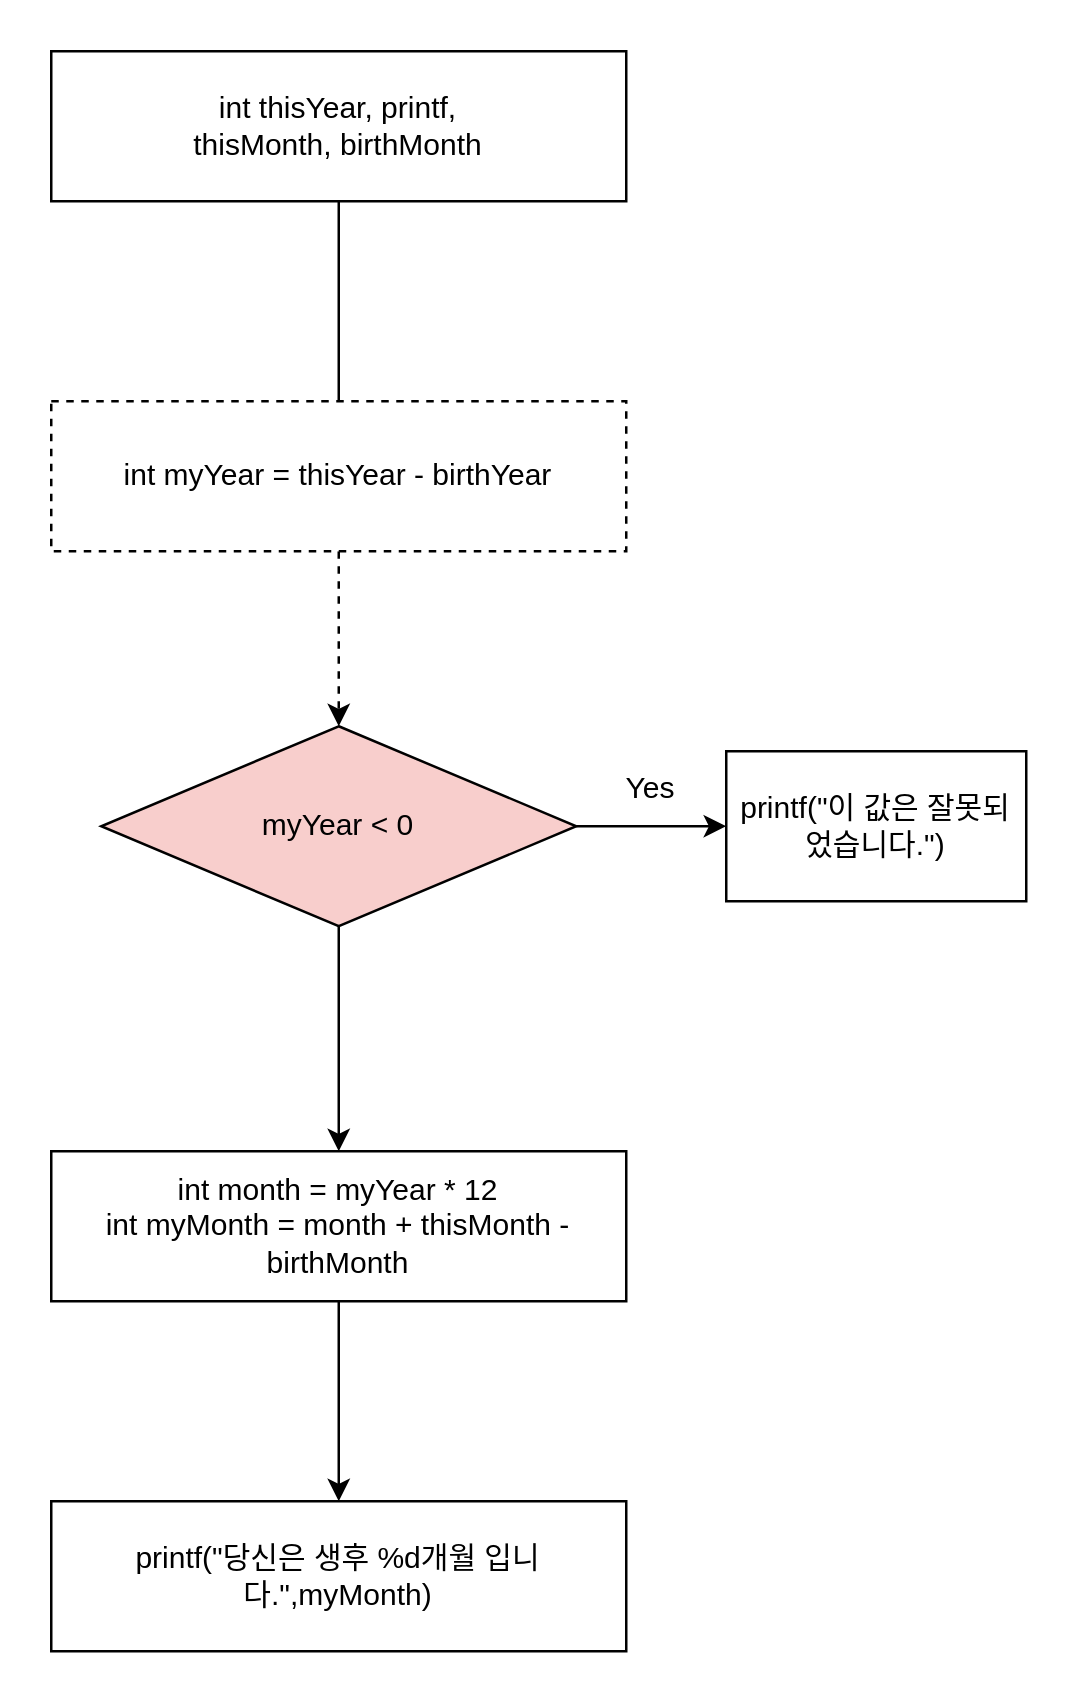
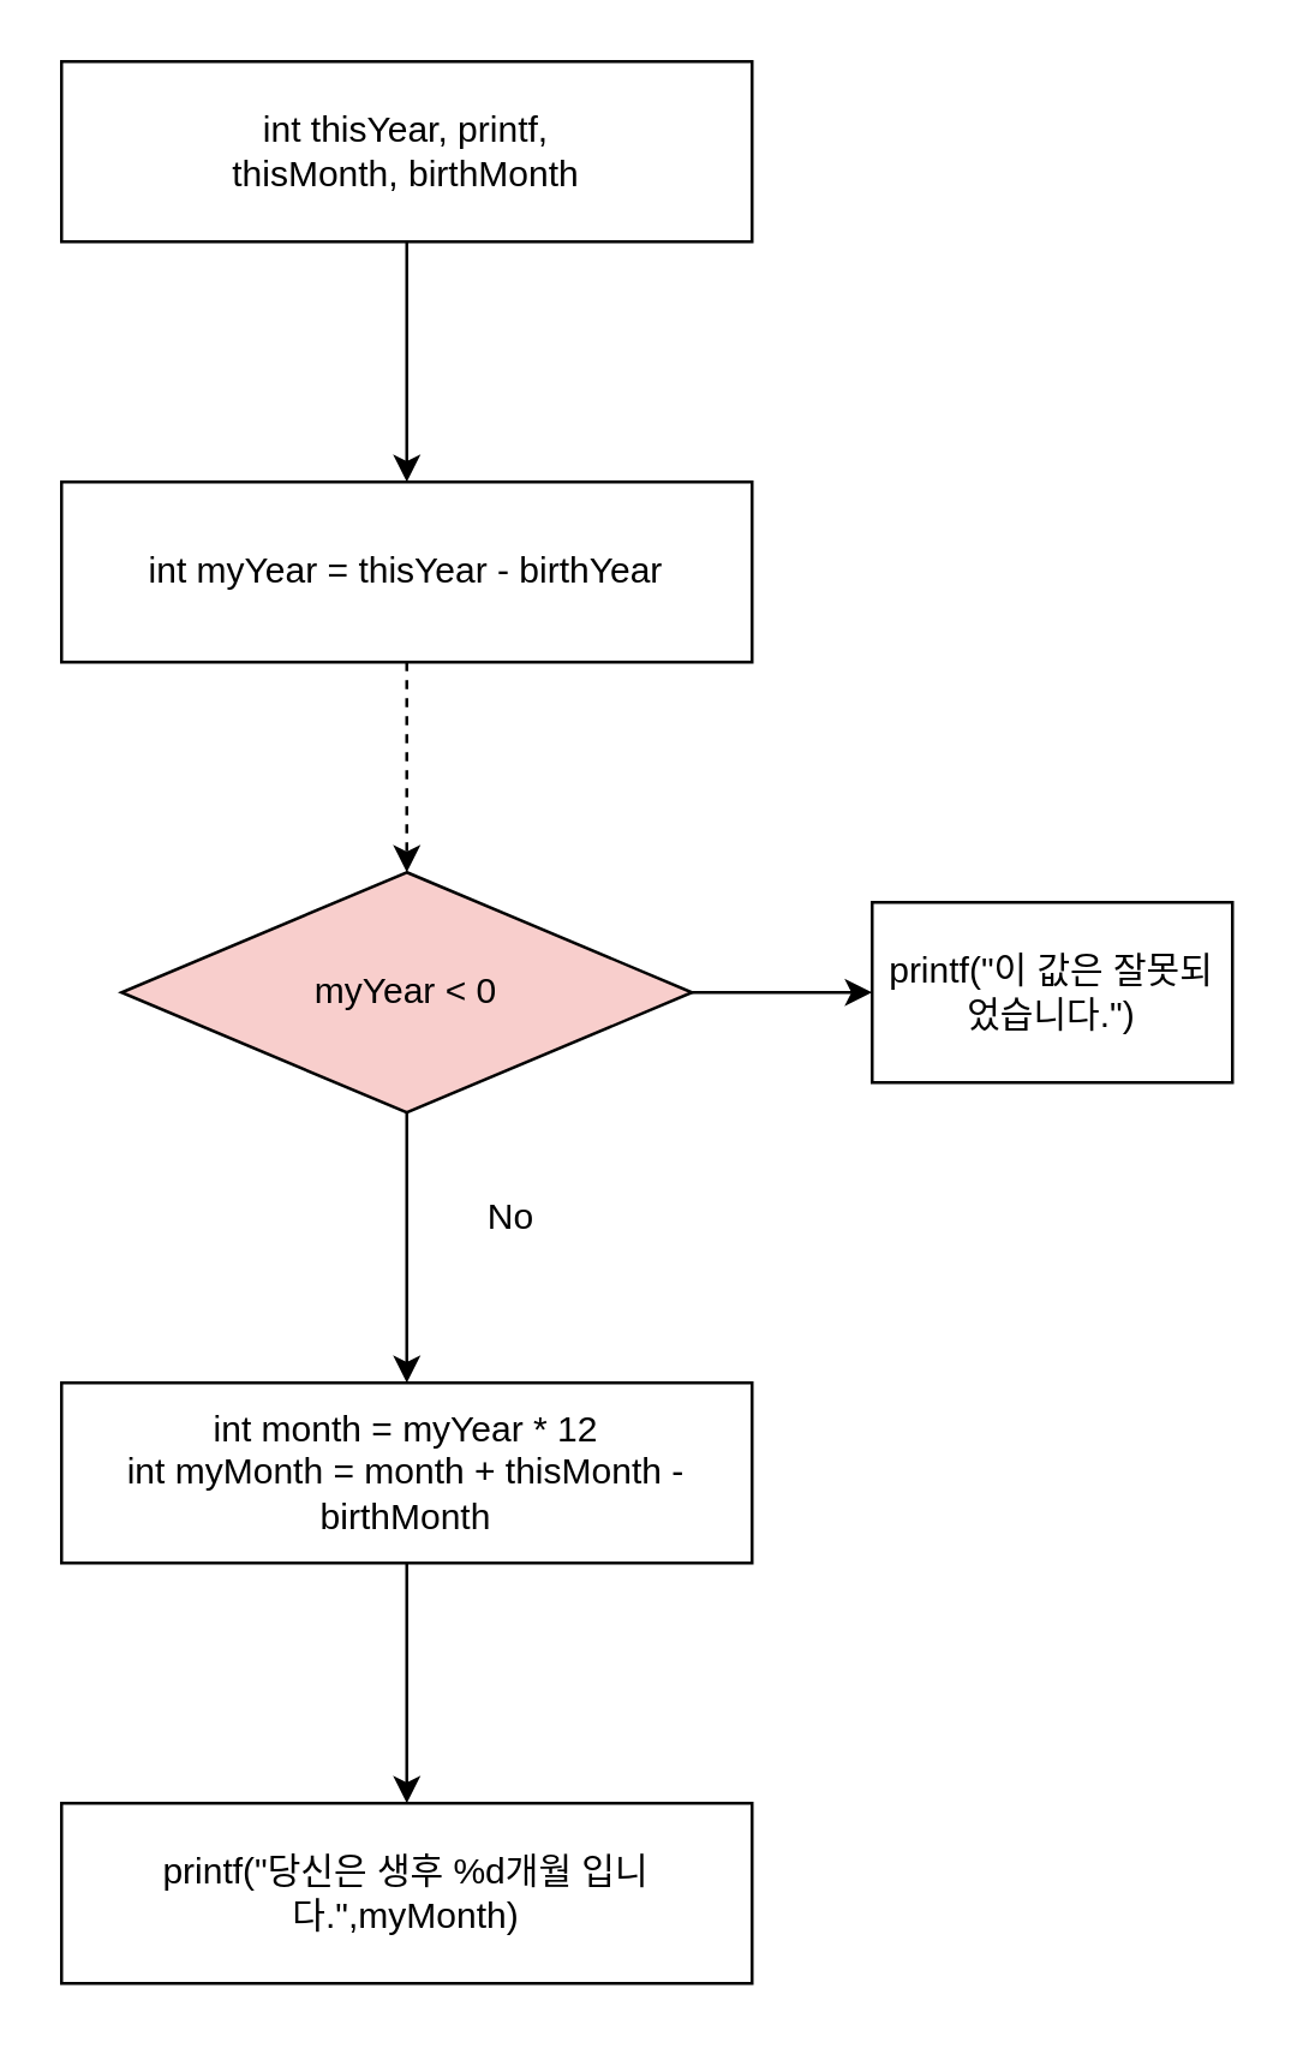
- <mxCell id="2" value="" style="edgeStyle=orthogonalEdgeStyle;rounded=0;orthogonalLoop=1;jettySize=auto;html=1;endArrow=none;" edge="1" parent="1" source="3" target="5"><mxGeometry relative="1" as="geometry" /></mxCell>
+ <mxCell id="2" value="" style="edgeStyle=orthogonalEdgeStyle;rounded=0;orthogonalLoop=1;jettySize=auto;html=1;" edge="1" parent="1" source="3" target="5"><mxGeometry relative="1" as="geometry" /></mxCell>
- <mxCell id="5" value="int myYear = thisYear - birthYear" style="whiteSpace=wrap;html=1;rounded=0;dashed=1;" vertex="1" parent="1"><mxGeometry x="20" y="160" width="230" height="60" as="geometry" /></mxCell>
+ <mxCell id="5" value="int myYear = thisYear - birthYear" style="whiteSpace=wrap;html=1;rounded=0;" vertex="1" parent="1"><mxGeometry x="20" y="160" width="230" height="60" as="geometry" /></mxCell>
- <mxCell id="13" value="Yes" style="text;html=1;strokeColor=none;fillColor=none;align=center;verticalAlign=middle;whiteSpace=wrap;rounded=0;" vertex="1" parent="1"><mxGeometry x="230" y="300" width="60" height="30" as="geometry" /></mxCell>
+ <mxCell id="14" value="No" style="text;html=1;strokeColor=none;fillColor=none;align=center;verticalAlign=middle;whiteSpace=wrap;rounded=0;" vertex="1" parent="1"><mxGeometry x="140" y="390" width="60" height="30" as="geometry" /></mxCell>
